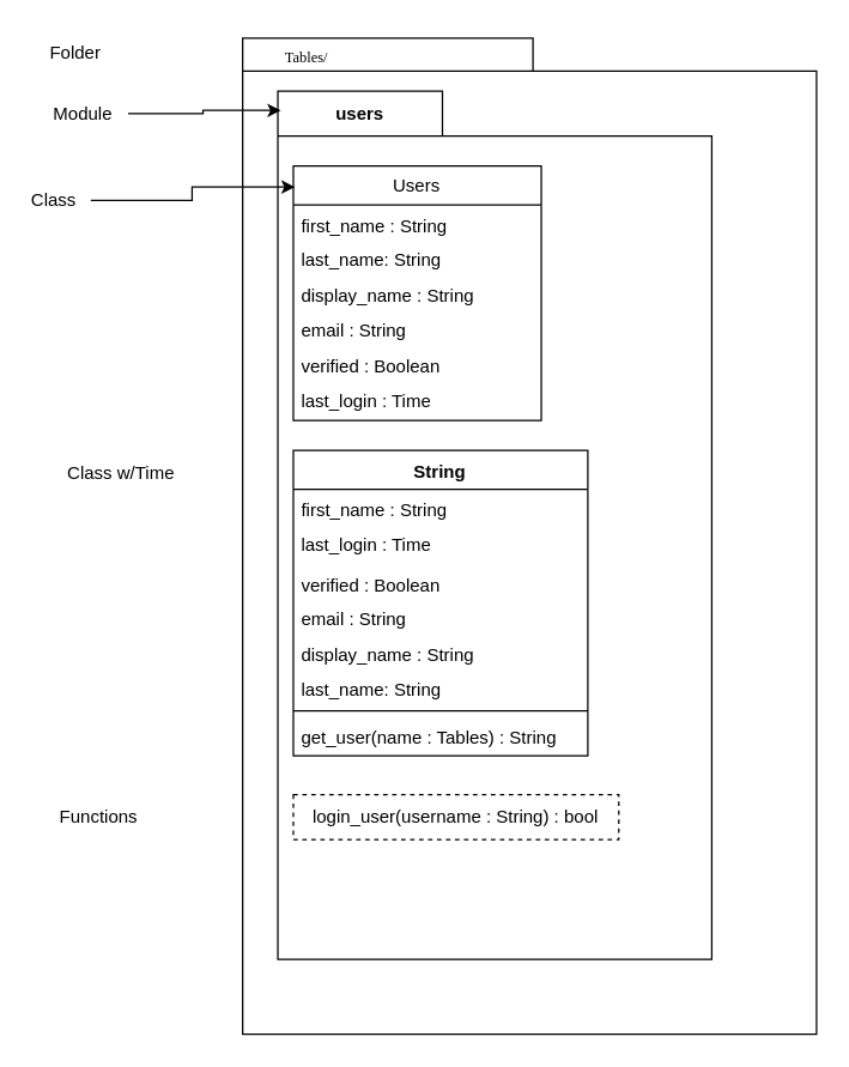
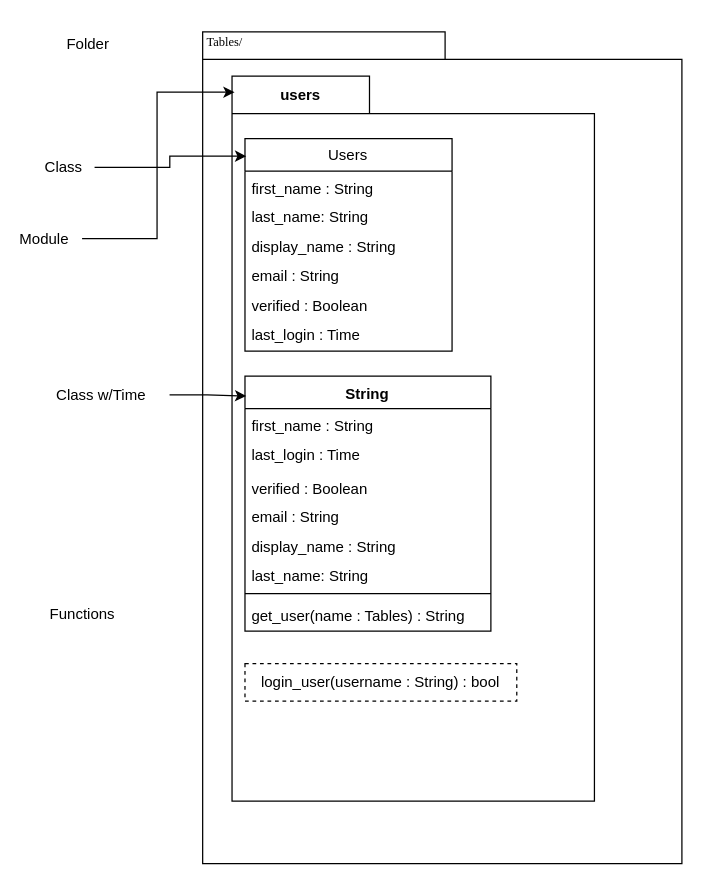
- <mxCell id="23" value="Folder" style="text;html=1;strokeColor=none;fillColor=none;align=center;verticalAlign=middle;whiteSpace=wrap;rounded=0;" vertex="1" parent="1"><mxGeometry x="20" y="20" width="60" height="30" as="geometry" /></mxCell>
+ <mxCell id="23" value="Folder" style="text;html=1;strokeColor=none;fillColor=none;align=center;verticalAlign=middle;whiteSpace=wrap;rounded=0;" vertex="1" parent="1"><mxGeometry x="40" y="20" width="60" height="30" as="geometry" /></mxCell>
- <mxCell id="3" value="Tables/" style="text;html=1;align=left;verticalAlign=top;spacingTop=-4;fontSize=10;fontFamily=Verdana" parent="1" vertex="1"><mxGeometry x="187.5" y="30" width="130" height="20" as="geometry" /></mxCell>
+ <mxCell id="3" value="Tables/" style="text;html=1;align=left;verticalAlign=top;spacingTop=-4;fontSize=10;fontFamily=Verdana" parent="1" vertex="1"><mxGeometry x="162.5" y="25" width="130" height="20" as="geometry" /></mxCell>
- <mxCell id="25" value="Module" style="text;html=1;strokeColor=none;fillColor=none;align=center;verticalAlign=middle;whiteSpace=wrap;rounded=0;" vertex="1" parent="1"><mxGeometry x="25" y="60.5" width="60" height="30" as="geometry" /></mxCell>
+ <mxCell id="25" value="Module" style="text;html=1;strokeColor=none;fillColor=none;align=center;verticalAlign=middle;whiteSpace=wrap;rounded=0;" vertex="1" parent="1"><mxGeometry x="5" y="175.5" width="60" height="30" as="geometry" /></mxCell>
- <mxCell id="27" value="Class" style="text;html=1;align=center;verticalAlign=middle;resizable=0;points=[];autosize=1;strokeColor=none;fillColor=none;" vertex="1" parent="1"><mxGeometry x="10" y="118.5" width="50" height="30" as="geometry" /></mxCell>
+ <mxCell id="27" value="Class" style="text;html=1;align=center;verticalAlign=middle;resizable=0;points=[];autosize=1;strokeColor=none;fillColor=none;" vertex="1" parent="1"><mxGeometry x="25" y="118.5" width="50" height="30" as="geometry" /></mxCell>
+ <mxCell id="28" value="" style="edgeStyle=orthogonalEdgeStyle;rounded=0;orthogonalLoop=1;jettySize=auto;html=1;entryX=0.005;entryY=0.078;entryDx=0;entryDy=0;entryPerimeter=0;" edge="1" parent="1" source="29" target="7"><mxGeometry relative="1" as="geometry" /></mxCell>
- <mxCell id="30" value="Functions" style="text;html=1;align=center;verticalAlign=middle;resizable=0;points=[];autosize=1;strokeColor=none;fillColor=none;" vertex="1" parent="1"><mxGeometry x="25" y="530.5" width="80" height="30" as="geometry" /></mxCell>
+ <mxCell id="30" value="Functions" style="text;html=1;align=center;verticalAlign=middle;resizable=0;points=[];autosize=1;strokeColor=none;fillColor=none;" vertex="1" parent="1"><mxGeometry x="25" y="475.5" width="80" height="30" as="geometry" /></mxCell>
